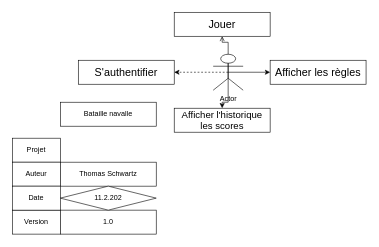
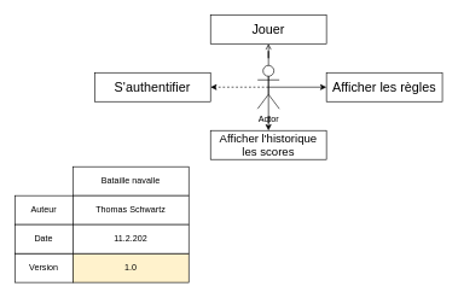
- <mxCell id="6" value="Actor" style="shape=umlActor;verticalLabelPosition=bottom;verticalAlign=top;html=1;outlineConnect=0;" vertex="1" parent="1"><mxGeometry x="355" y="90" width="50" height="60" as="geometry" /></mxCell>
+ <mxCell id="6" value="Actor" style="shape=umlActor;verticalLabelPosition=bottom;verticalAlign=top;html=1;outlineConnect=0;" vertex="1" parent="1"><mxGeometry x="355" y="90" width="30" height="60" as="geometry" /></mxCell>
- <mxCell id="11" value="Bataille navalle" style="rounded=0;whiteSpace=wrap;html=1;" vertex="1" parent="1"><mxGeometry x="100" y="170" width="160" height="40" as="geometry" /></mxCell>
+ <mxCell id="11" value="Bataille navalle" style="rounded=0;whiteSpace=wrap;html=1;" vertex="1" parent="1"><mxGeometry x="100" y="230" width="160" height="40" as="geometry" /></mxCell>
- <mxCell id="10" value="Projet" style="rounded=0;whiteSpace=wrap;html=1;" vertex="1" parent="1"><mxGeometry x="20" y="230" width="80" height="40" as="geometry" /></mxCell>
- <mxCell id="17" value="11.2.202" style="rhombus;whiteSpace=wrap;html=1;" vertex="1" parent="1"><mxGeometry x="100" y="310" width="160" height="40" as="geometry" /></mxCell>
+ <mxCell id="17" value="11.2.202" style="rounded=0;whiteSpace=wrap;html=1;" vertex="1" parent="1"><mxGeometry x="100" y="310" width="160" height="40" as="geometry" /></mxCell>
- <mxCell id="16" value="1.0" style="rounded=0;whiteSpace=wrap;html=1;" vertex="1" parent="1"><mxGeometry x="100" y="350" width="160" height="40" as="geometry" /></mxCell>
+ <mxCell id="16" value="1.0" style="rounded=0;whiteSpace=wrap;html=1;fillColor=#fff2cc;" vertex="1" parent="1"><mxGeometry x="100" y="350" width="160" height="40" as="geometry" /></mxCell>
